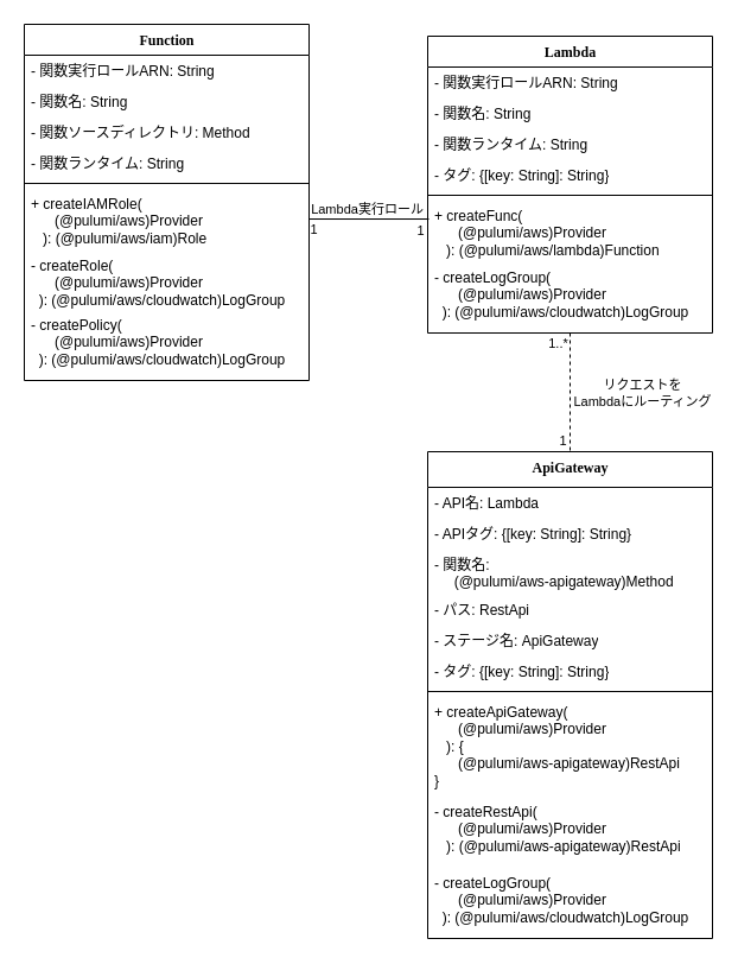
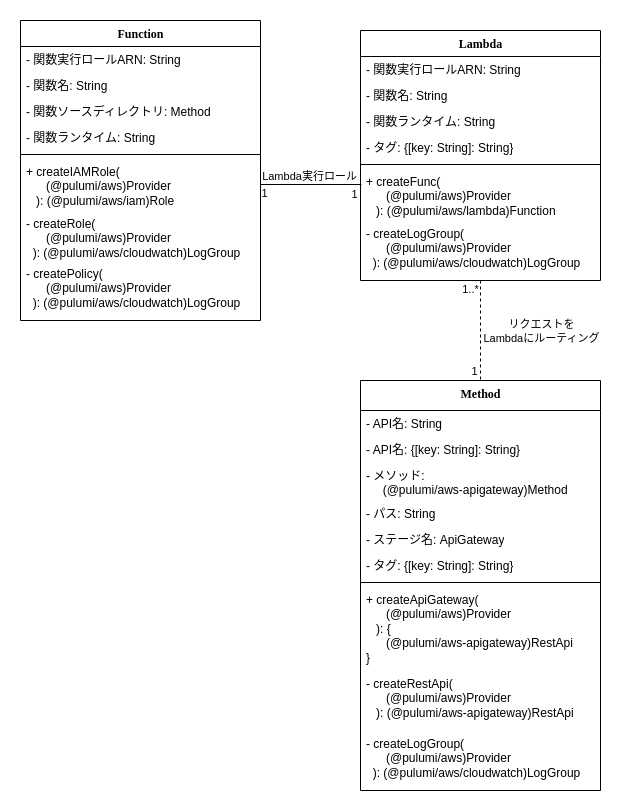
- <mxCell id="12" value="&lt;div&gt;ApiGateway&lt;/div&gt;" style="swimlane;html=1;fontStyle=1;align=center;verticalAlign=top;childLayout=stackLayout;horizontal=1;startSize=30;horizontalStack=0;resizeParent=1;resizeLast=0;collapsible=1;marginBottom=0;swimlaneFillColor=#ffffff;rounded=0;shadow=0;comic=0;labelBackgroundColor=none;strokeWidth=1;fillColor=none;fontFamily=Verdana;fontSize=12" vertex="1" parent="1"><mxGeometry x="360" y="380" width="240" height="410" as="geometry"><mxRectangle x="450" y="470" width="110" height="40" as="alternateBounds" /></mxGeometry></mxCell>
+ <mxCell id="12" value="&lt;div&gt;Method&lt;/div&gt;" style="swimlane;html=1;fontStyle=1;align=center;verticalAlign=top;childLayout=stackLayout;horizontal=1;startSize=30;horizontalStack=0;resizeParent=1;resizeLast=0;collapsible=1;marginBottom=0;swimlaneFillColor=#ffffff;rounded=0;shadow=0;comic=0;labelBackgroundColor=none;strokeWidth=1;fillColor=none;fontFamily=Verdana;fontSize=12" vertex="1" parent="1"><mxGeometry x="360" y="380" width="240" height="410" as="geometry"><mxRectangle x="450" y="470" width="110" height="40" as="alternateBounds" /></mxGeometry></mxCell>
- <mxCell id="13" value="- API名: Lambda" style="text;html=1;strokeColor=none;fillColor=none;align=left;verticalAlign=top;spacingLeft=4;spacingRight=4;whiteSpace=wrap;overflow=hidden;rotatable=0;points=[[0,0.5],[1,0.5]];portConstraint=eastwest;" vertex="1" parent="12"><mxGeometry y="30" width="240" height="26" as="geometry" /></mxCell>
+ <mxCell id="13" value="- API名: String" style="text;html=1;strokeColor=none;fillColor=none;align=left;verticalAlign=top;spacingLeft=4;spacingRight=4;whiteSpace=wrap;overflow=hidden;rotatable=0;points=[[0,0.5],[1,0.5]];portConstraint=eastwest;" vertex="1" parent="12"><mxGeometry y="30" width="240" height="26" as="geometry" /></mxCell>
- <mxCell id="14" value="- APIタグ: {[key: String]: String}" style="text;html=1;strokeColor=none;fillColor=none;align=left;verticalAlign=top;spacingLeft=4;spacingRight=4;whiteSpace=wrap;overflow=hidden;rotatable=0;points=[[0,0.5],[1,0.5]];portConstraint=eastwest;" vertex="1" parent="12"><mxGeometry y="56" width="240" height="26" as="geometry" /></mxCell>
+ <mxCell id="14" value="- API名: {[key: String]: String}" style="text;html=1;strokeColor=none;fillColor=none;align=left;verticalAlign=top;spacingLeft=4;spacingRight=4;whiteSpace=wrap;overflow=hidden;rotatable=0;points=[[0,0.5],[1,0.5]];portConstraint=eastwest;" vertex="1" parent="12"><mxGeometry y="56" width="240" height="26" as="geometry" /></mxCell>
- <mxCell id="15" value="- 関数名:&lt;div&gt;&amp;nbsp; &amp;nbsp; &amp;nbsp;(@pulumi/aws-apigateway)Method&lt;/div&gt;" style="text;html=1;strokeColor=none;fillColor=none;align=left;verticalAlign=top;spacingLeft=4;spacingRight=4;whiteSpace=wrap;overflow=hidden;rotatable=0;points=[[0,0.5],[1,0.5]];portConstraint=eastwest;" vertex="1" parent="12"><mxGeometry y="82" width="240" height="38" as="geometry" /></mxCell>
+ <mxCell id="15" value="- メソッド:&lt;div&gt;&amp;nbsp; &amp;nbsp; &amp;nbsp;(@pulumi/aws-apigateway)Method&lt;/div&gt;" style="text;html=1;strokeColor=none;fillColor=none;align=left;verticalAlign=top;spacingLeft=4;spacingRight=4;whiteSpace=wrap;overflow=hidden;rotatable=0;points=[[0,0.5],[1,0.5]];portConstraint=eastwest;" vertex="1" parent="12"><mxGeometry y="82" width="240" height="38" as="geometry" /></mxCell>
- <mxCell id="16" value="- パス: RestApi" style="text;html=1;strokeColor=none;fillColor=none;align=left;verticalAlign=top;spacingLeft=4;spacingRight=4;whiteSpace=wrap;overflow=hidden;rotatable=0;points=[[0,0.5],[1,0.5]];portConstraint=eastwest;" vertex="1" parent="12"><mxGeometry y="120" width="240" height="26" as="geometry" /></mxCell>
+ <mxCell id="16" value="- パス: String" style="text;html=1;strokeColor=none;fillColor=none;align=left;verticalAlign=top;spacingLeft=4;spacingRight=4;whiteSpace=wrap;overflow=hidden;rotatable=0;points=[[0,0.5],[1,0.5]];portConstraint=eastwest;" vertex="1" parent="12"><mxGeometry y="120" width="240" height="26" as="geometry" /></mxCell>
